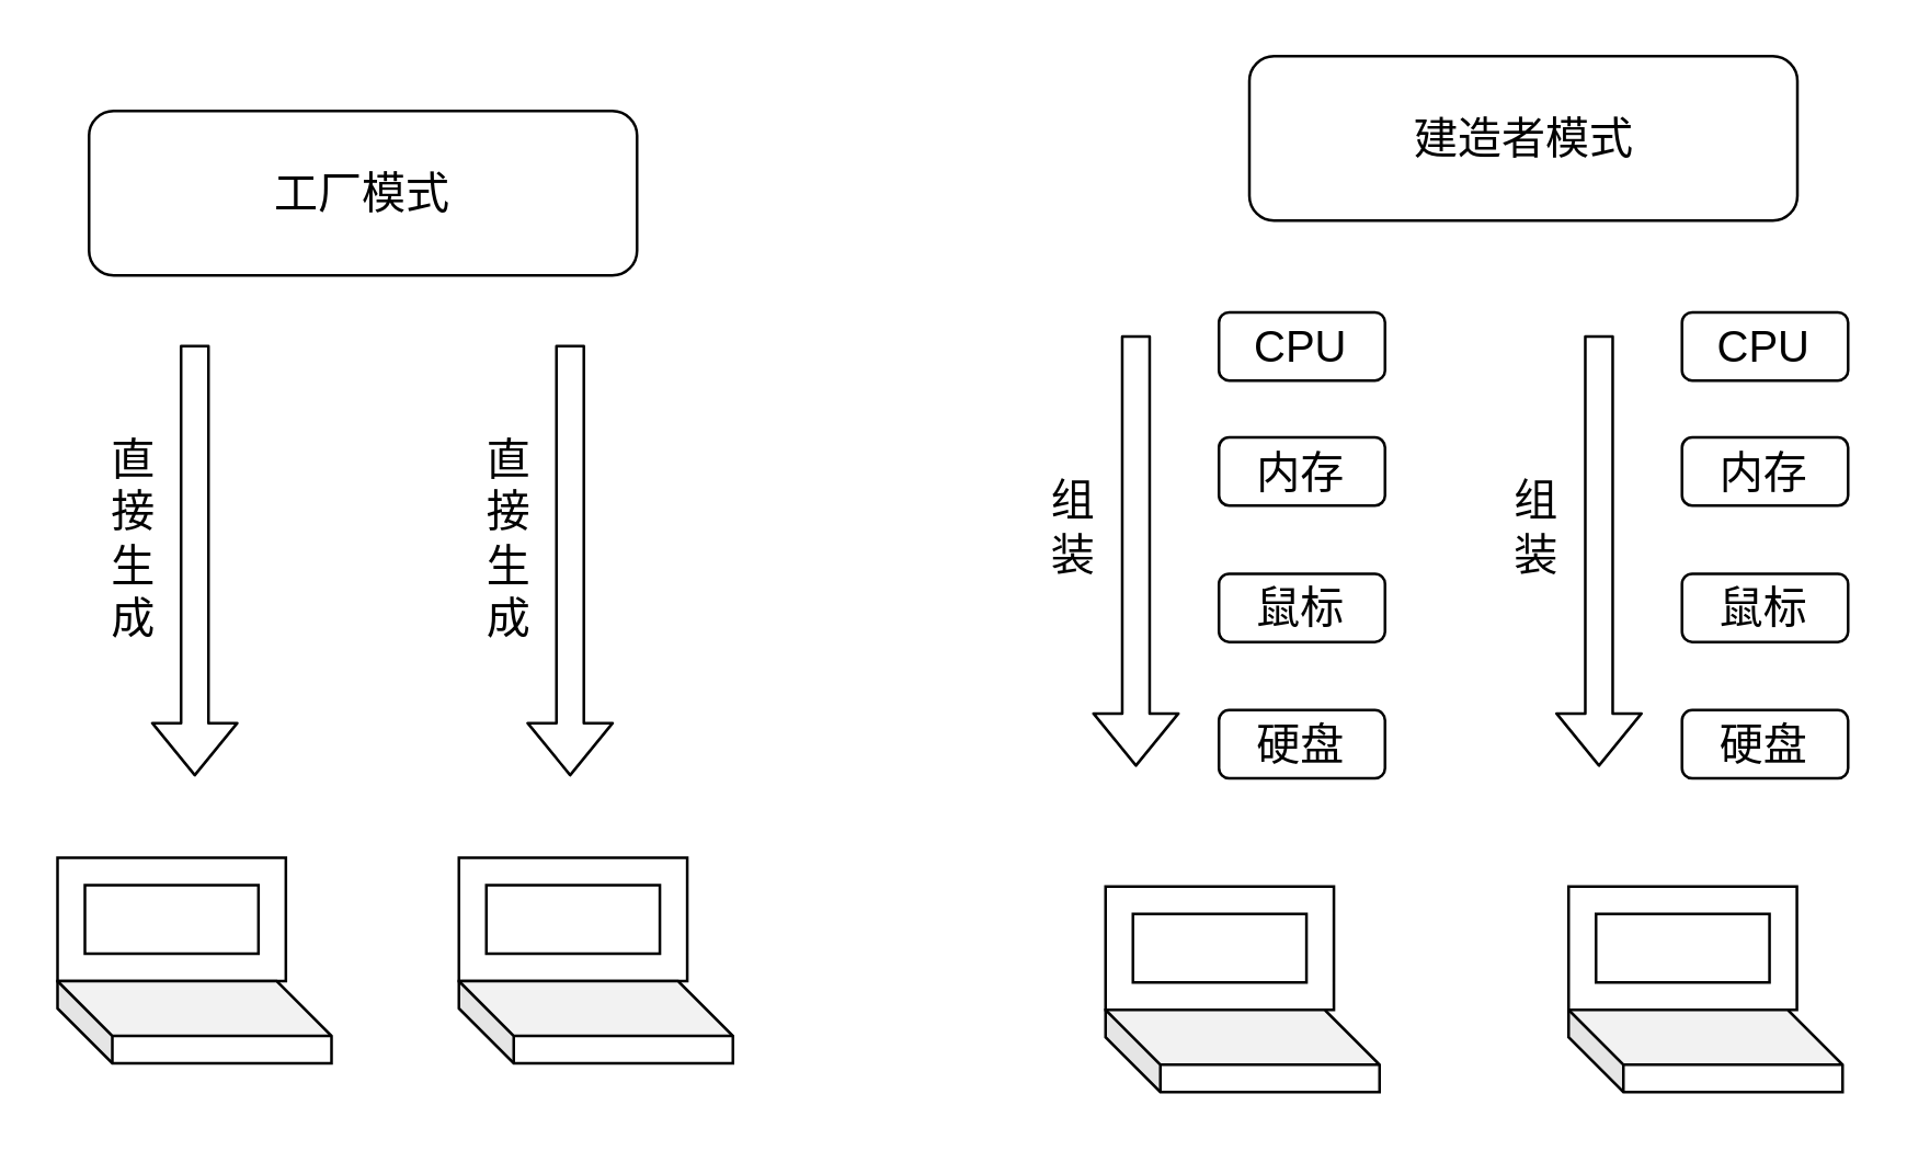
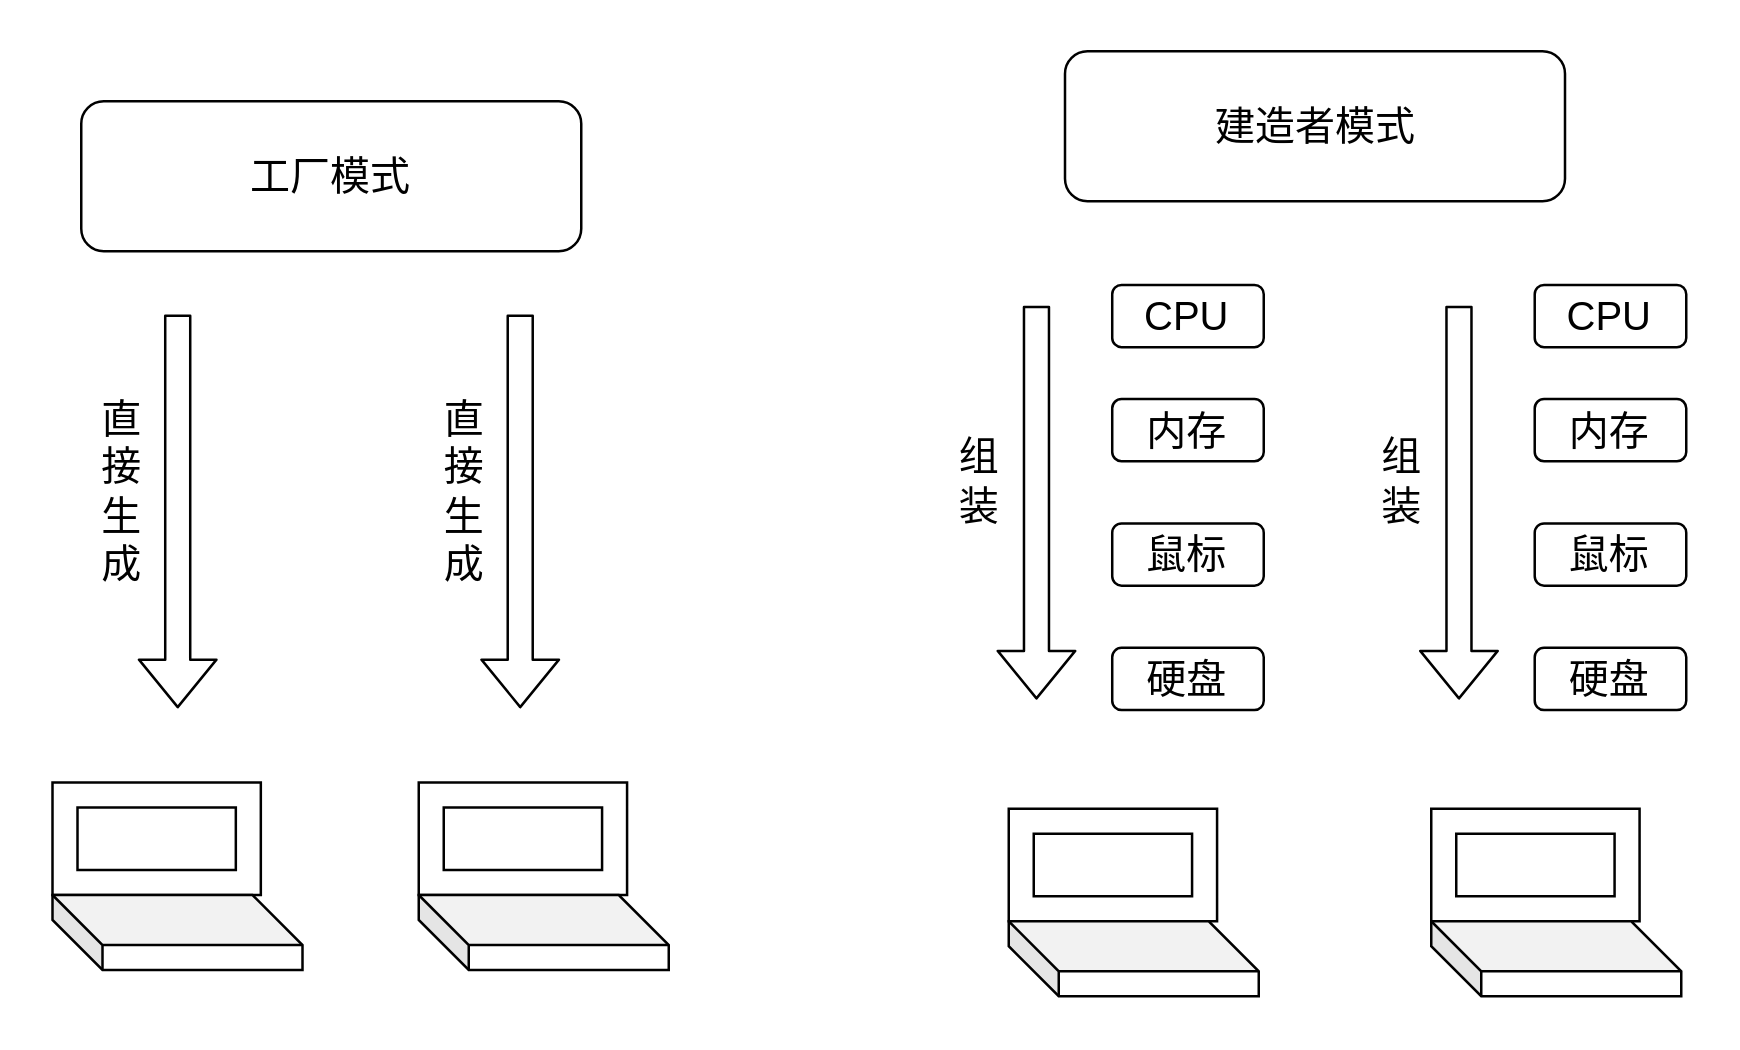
- <mxCell id="37" value="建造者模式" style="rounded=1;whiteSpace=wrap;html=1;fontSize=16;" vertex="1" parent="1"><mxGeometry x="455.5" y="20" width="200" height="60" as="geometry" /></mxCell>
+ <mxCell id="37" value="建造者模式" style="rounded=1;whiteSpace=wrap;html=1;fontSize=16;" vertex="1" parent="1"><mxGeometry x="425.5" y="20" width="200" height="60" as="geometry" /></mxCell>
